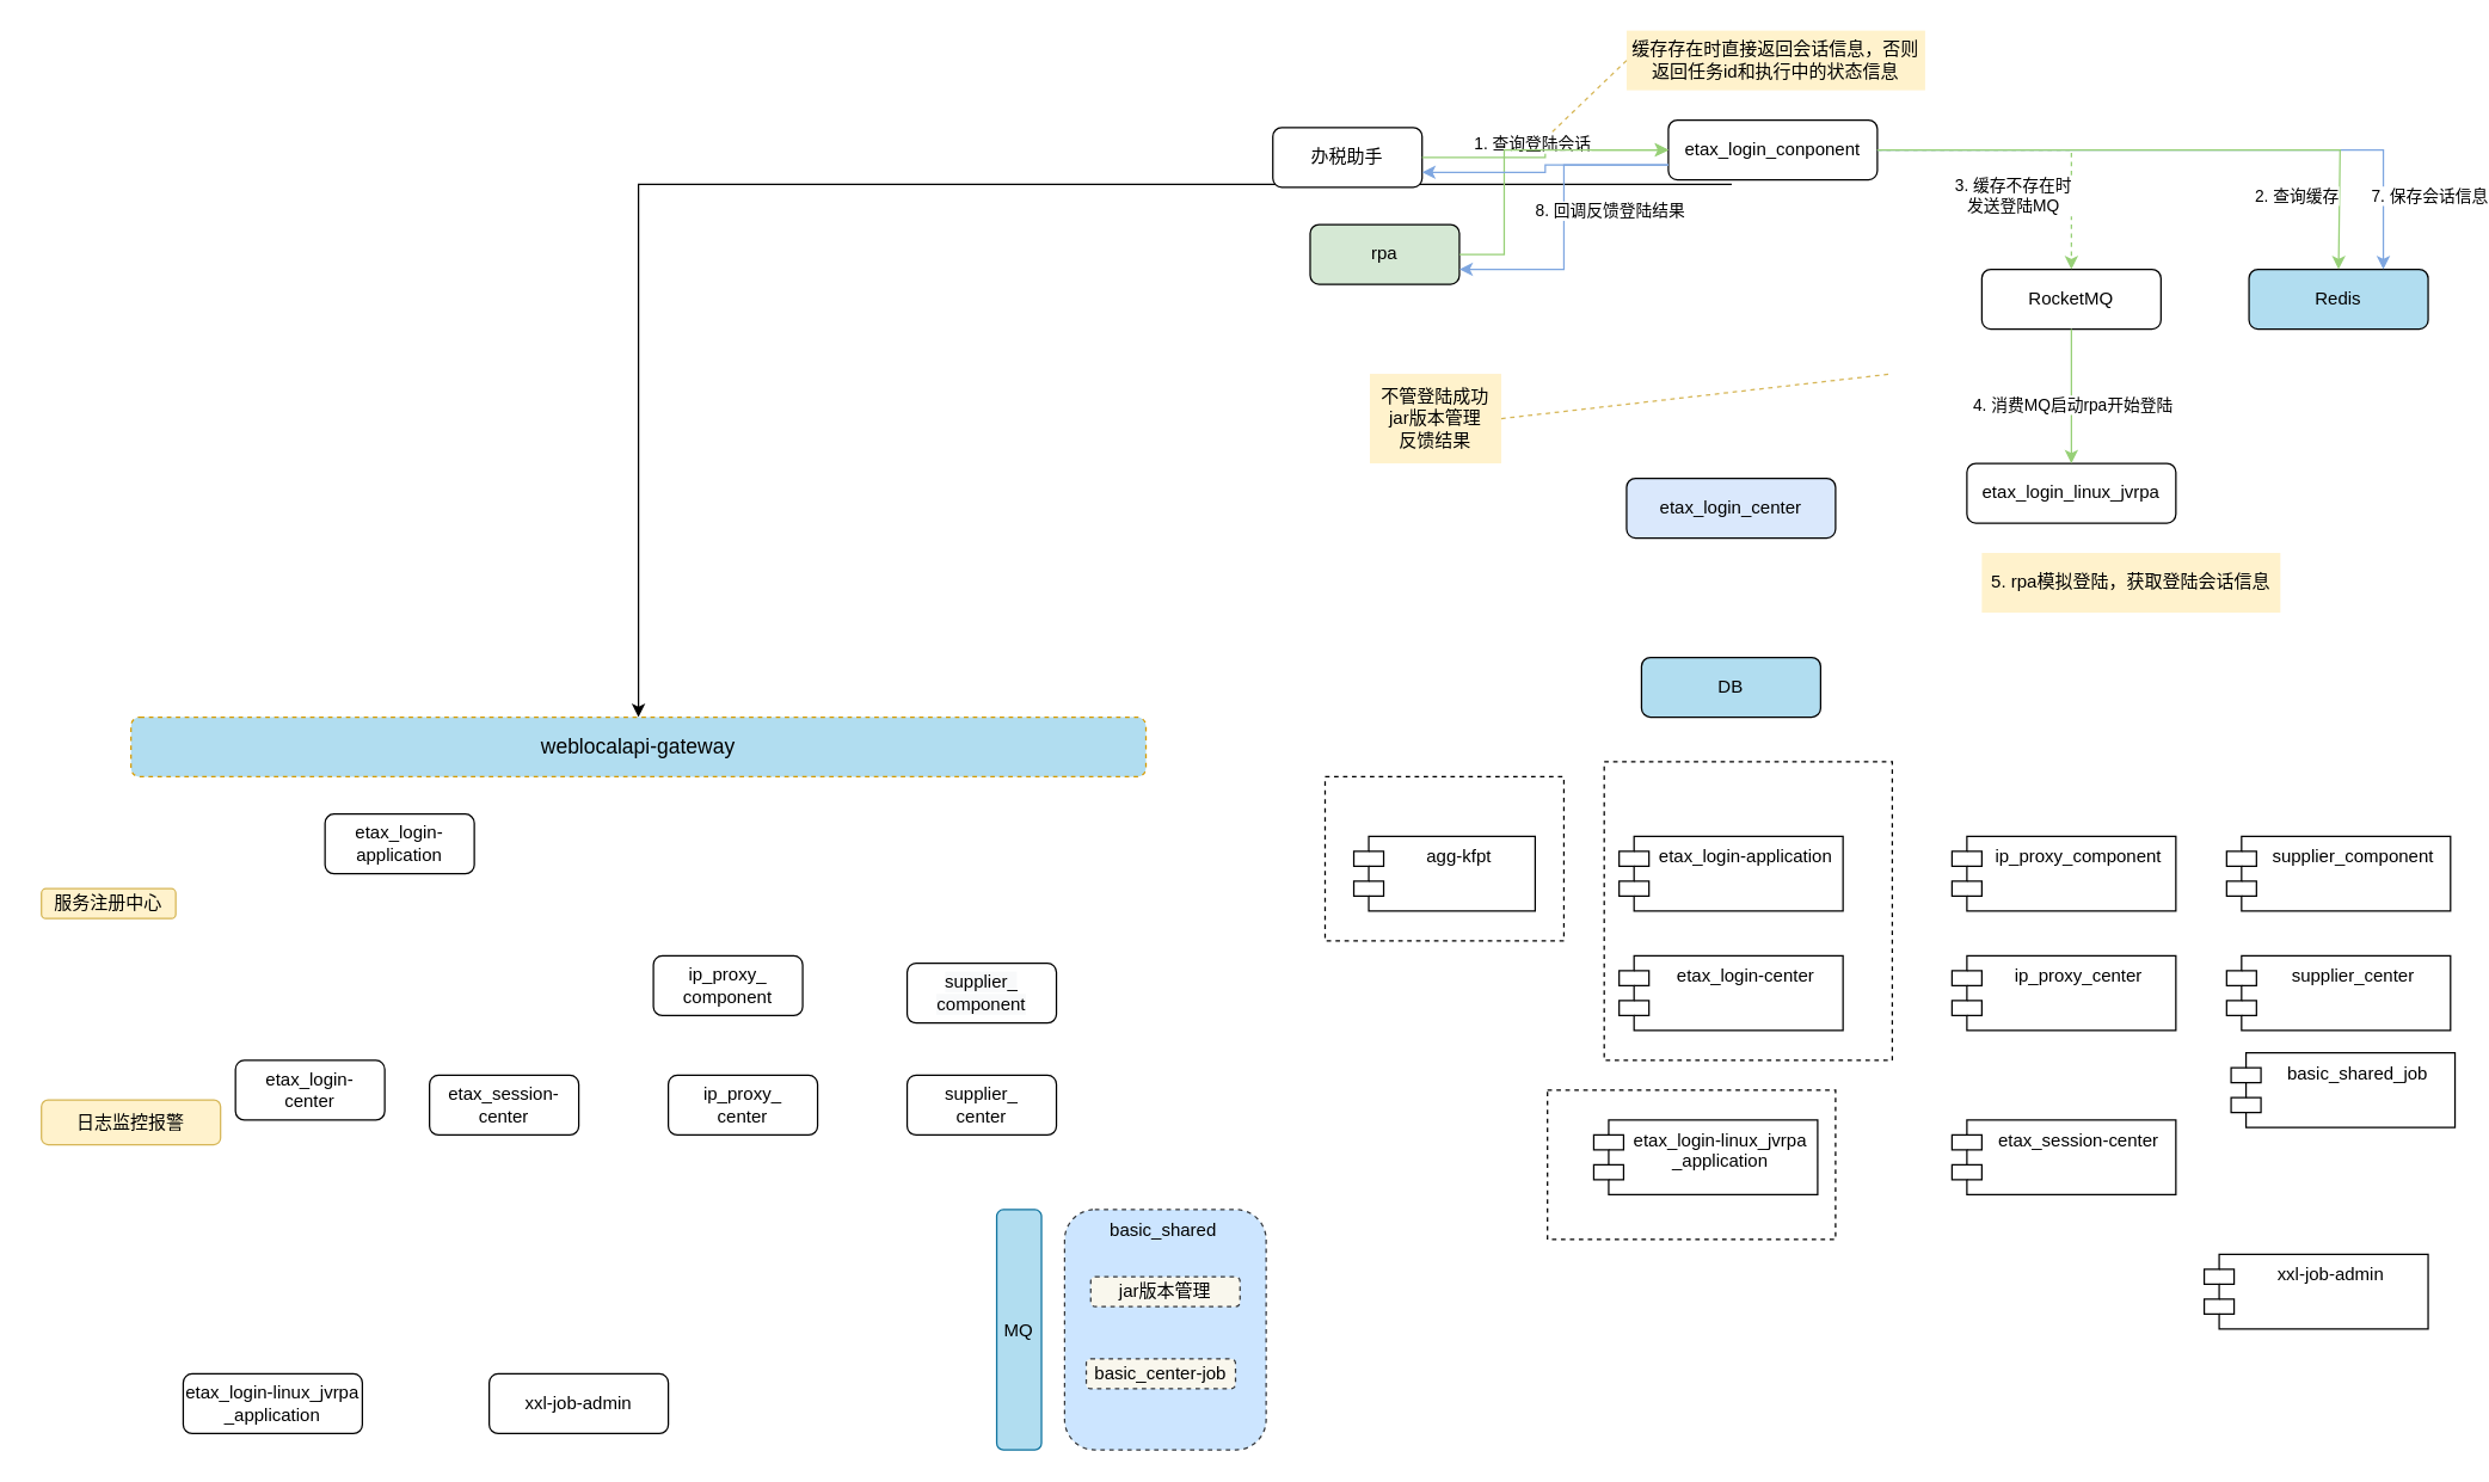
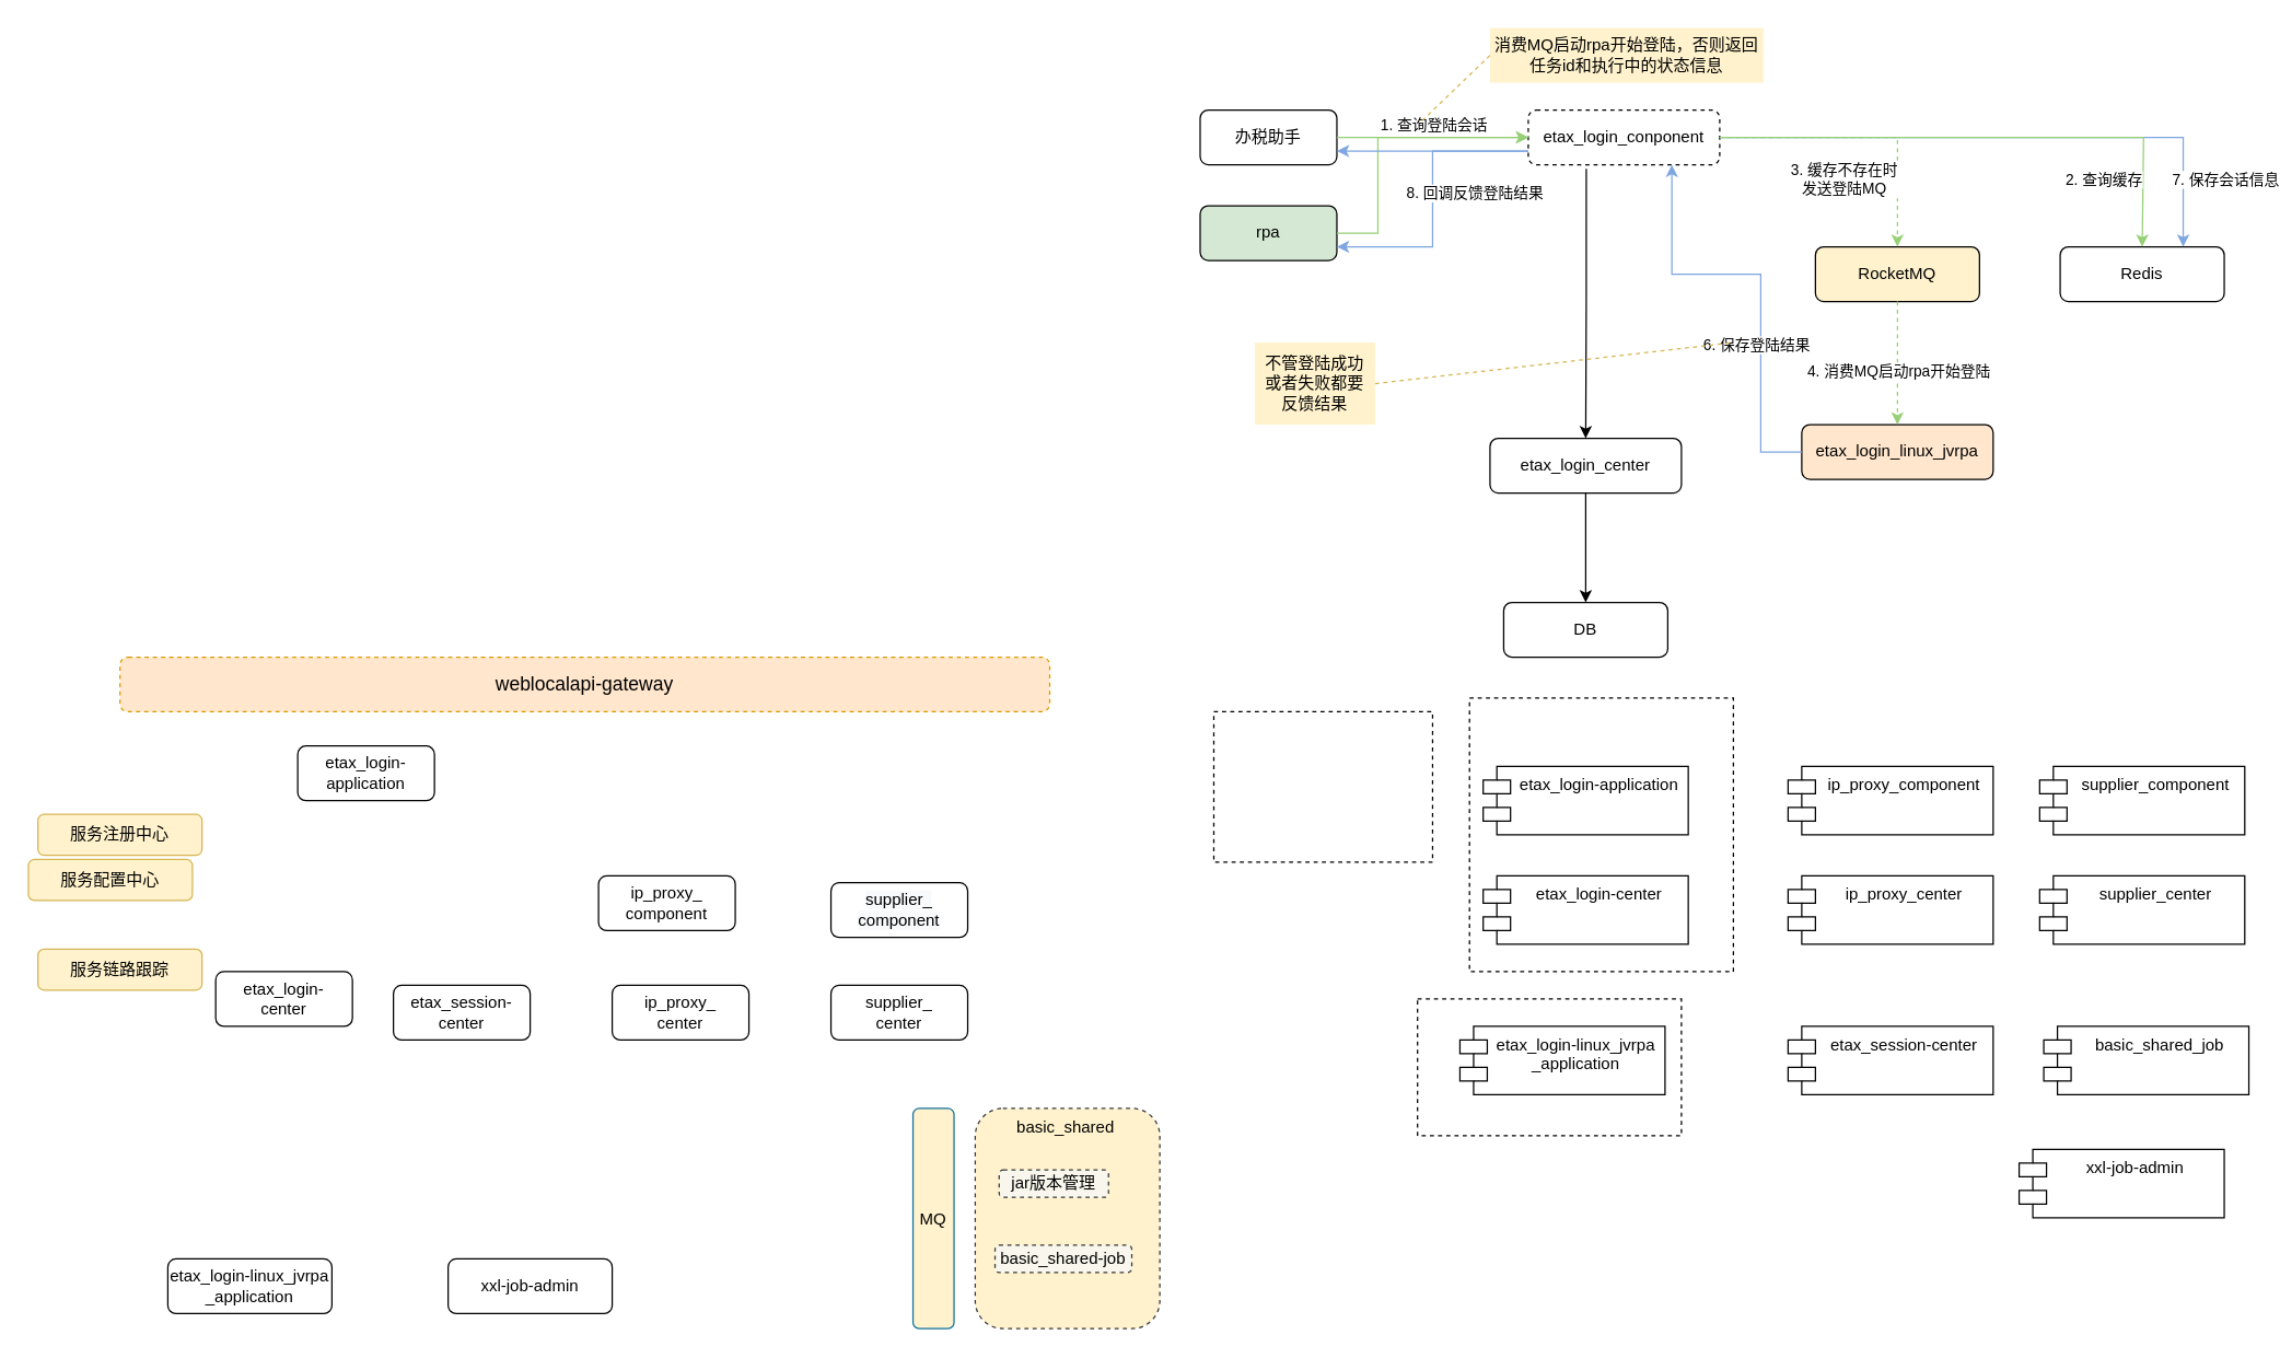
- <mxCell id="29" value="缓存存在时直接返回会话信息，否则返回任务id和执行中的状态信息" style="text;html=1;strokeColor=none;fillColor=#fff2cc;align=center;verticalAlign=middle;whiteSpace=wrap;rounded=0;" parent="1" vertex="1"><mxGeometry x="1089" y="20" width="200" height="40" as="geometry" /></mxCell>
+ <mxCell id="29" value="消费MQ启动rpa开始登陆，否则返回任务id和执行中的状态信息" style="text;html=1;strokeColor=none;fillColor=#fff2cc;align=center;verticalAlign=middle;whiteSpace=wrap;rounded=0;" parent="1" vertex="1"><mxGeometry x="1089" y="20" width="200" height="40" as="geometry" /></mxCell>
- <mxCell id="7" value="etax_login_conponent&lt;br&gt;" style="rounded=1;whiteSpace=wrap;html=1;" parent="1" vertex="1"><mxGeometry x="1117" y="80" width="140" height="40" as="geometry" /></mxCell>
+ <mxCell id="7" value="etax_login_conponent&lt;br&gt;" style="rounded=1;whiteSpace=wrap;html=1;dashed=1;" parent="1" vertex="1"><mxGeometry x="1117" y="80" width="140" height="40" as="geometry" /></mxCell>
- <mxCell id="24" value="办税助手" style="rounded=1;whiteSpace=wrap;html=1;" parent="1" vertex="1"><mxGeometry x="852" y="85" width="100" height="40" as="geometry" /></mxCell>
+ <mxCell id="24" value="办税助手" style="rounded=1;whiteSpace=wrap;html=1;" parent="1" vertex="1"><mxGeometry x="877" y="80" width="100" height="40" as="geometry" /></mxCell>
- <mxCell id="6" value="" style="edgeStyle=orthogonalEdgeStyle;rounded=0;orthogonalLoop=1;jettySize=auto;html=1;exitX=0.303;exitY=1.075;exitDx=0;exitDy=0;exitPerimeter=0;" parent="1" source="7" target="57" edge="1"><mxGeometry relative="1" as="geometry" /></mxCell>
+ <mxCell id="6" value="" style="edgeStyle=orthogonalEdgeStyle;rounded=0;orthogonalLoop=1;jettySize=auto;html=1;exitX=0.303;exitY=1.075;exitDx=0;exitDy=0;exitPerimeter=0;" parent="1" source="7" target="9" edge="1"><mxGeometry relative="1" as="geometry" /></mxCell>
- <mxCell id="11" value="RocketMQ" style="rounded=1;whiteSpace=wrap;html=1;" parent="1" vertex="1"><mxGeometry x="1327" y="180" width="120" height="40" as="geometry" /></mxCell>
+ <mxCell id="11" value="RocketMQ" style="rounded=1;whiteSpace=wrap;html=1;fillColor=#fff2cc;" parent="1" vertex="1"><mxGeometry x="1327" y="180" width="120" height="40" as="geometry" /></mxCell>
- <mxCell id="12" value="Redis" style="rounded=1;whiteSpace=wrap;html=1;fillColor=#b1ddf0;" parent="1" vertex="1"><mxGeometry x="1506" y="180" width="120" height="40" as="geometry" /></mxCell>
+ <mxCell id="12" value="Redis" style="rounded=1;whiteSpace=wrap;html=1;" parent="1" vertex="1"><mxGeometry x="1506" y="180" width="120" height="40" as="geometry" /></mxCell>
+ <mxCell id="22" value="" style="edgeStyle=orthogonalEdgeStyle;rounded=0;orthogonalLoop=1;jettySize=auto;html=1;entryX=0.75;entryY=1;entryDx=0;entryDy=0;exitX=0;exitY=0.5;exitDx=0;exitDy=0;strokeColor=#7EA6E0;" parent="1" source="10" target="7" edge="1"><mxGeometry relative="1" as="geometry"><mxPoint x="1377" y="455" as="sourcePoint" /><mxPoint x="1486" y="345" as="targetPoint" /><Array as="points"><mxPoint x="1287" y="330" /><mxPoint x="1287" y="200" /><mxPoint x="1222" y="200" /></Array></mxGeometry></mxCell>
+ <mxCell id="23" value="6. 保存登陆结果" style="edgeLabel;html=1;align=center;verticalAlign=middle;resizable=0;points=[];" parent="22" vertex="1" connectable="0"><mxGeometry x="-0.283" y="4" relative="1" as="geometry"><mxPoint as="offset" /></mxGeometry></mxCell>
- <mxCell id="15" value="" style="edgeStyle=orthogonalEdgeStyle;rounded=0;orthogonalLoop=1;jettySize=auto;html=1;exitX=0.5;exitY=1;exitDx=0;exitDy=0;entryX=0.5;entryY=0;entryDx=0;entryDy=0;strokeColor=#97D077;" parent="1" source="11" target="10" edge="1"><mxGeometry relative="1" as="geometry"><mxPoint x="1107" y="450" as="sourcePoint" /><mxPoint x="1237" y="530" as="targetPoint" /><Array as="points"><mxPoint x="1387" y="290" /><mxPoint x="1387" y="290" /></Array></mxGeometry></mxCell>
+ <mxCell id="15" value="" style="edgeStyle=orthogonalEdgeStyle;rounded=0;orthogonalLoop=1;jettySize=auto;html=1;exitX=0.5;exitY=1;exitDx=0;exitDy=0;entryX=0.5;entryY=0;entryDx=0;entryDy=0;strokeColor=#97D077;dashed=1;" parent="1" source="11" target="10" edge="1"><mxGeometry relative="1" as="geometry"><mxPoint x="1107" y="450" as="sourcePoint" /><mxPoint x="1237" y="530" as="targetPoint" /><Array as="points"><mxPoint x="1387" y="290" /><mxPoint x="1387" y="290" /></Array></mxGeometry></mxCell>
- <mxCell id="31" value="不管登陆成功&lt;br&gt;jar版本管理&lt;br&gt;反馈结果" style="text;html=1;strokeColor=none;fillColor=#fff2cc;align=center;verticalAlign=middle;whiteSpace=wrap;rounded=0;" parent="1" vertex="1"><mxGeometry x="917" y="250" width="88" height="60" as="geometry" /></mxCell>
+ <mxCell id="31" value="不管登陆成功&lt;br&gt;或者失败都要&lt;br&gt;反馈结果" style="text;html=1;strokeColor=none;fillColor=#fff2cc;align=center;verticalAlign=middle;whiteSpace=wrap;rounded=0;" parent="1" vertex="1"><mxGeometry x="917" y="250" width="88" height="60" as="geometry" /></mxCell>
- <mxCell id="10" value="etax_login_linux_jvrpa" style="rounded=1;whiteSpace=wrap;html=1;" parent="1" vertex="1"><mxGeometry x="1317" y="310" width="140" height="40" as="geometry" /></mxCell>
+ <mxCell id="10" value="etax_login_linux_jvrpa" style="rounded=1;whiteSpace=wrap;html=1;fillColor=#ffe6cc;" parent="1" vertex="1"><mxGeometry x="1317" y="310" width="140" height="40" as="geometry" /></mxCell>
- <mxCell id="9" value="etax_login_center" style="rounded=1;whiteSpace=wrap;html=1;fillColor=#dae8fc;" parent="1" vertex="1"><mxGeometry x="1089" y="320" width="140" height="40" as="geometry" /></mxCell>
+ <mxCell id="9" value="etax_login_center" style="rounded=1;whiteSpace=wrap;html=1;" parent="1" vertex="1"><mxGeometry x="1089" y="320" width="140" height="40" as="geometry" /></mxCell>
- <mxCell id="30" value="5. rpa模拟登陆，获取登陆会话信息" style="text;html=1;strokeColor=none;fillColor=#fff2cc;align=center;verticalAlign=middle;whiteSpace=wrap;rounded=0;" parent="1" vertex="1"><mxGeometry x="1327" y="370" width="200" height="40" as="geometry" /></mxCell>
+ <mxCell id="8" value="" style="edgeStyle=orthogonalEdgeStyle;rounded=0;orthogonalLoop=1;jettySize=auto;html=1;entryX=0.5;entryY=0;entryDx=0;entryDy=0;" parent="1" source="9" target="13" edge="1"><mxGeometry relative="1" as="geometry"><Array as="points"><mxPoint x="1159" y="440" /></Array></mxGeometry></mxCell>
- <mxCell id="13" value="DB" style="rounded=1;whiteSpace=wrap;html=1;fillColor=#b1ddf0;" parent="1" vertex="1"><mxGeometry x="1099" y="440" width="120" height="40" as="geometry" /></mxCell>
+ <mxCell id="13" value="DB" style="rounded=1;whiteSpace=wrap;html=1;" parent="1" vertex="1"><mxGeometry x="1099" y="440" width="120" height="40" as="geometry" /></mxCell>
- <mxCell id="57" value="&lt;font style=&quot;font-size: 14px;&quot;&gt;weblocalapi-gateway&lt;/font&gt;" style="rounded=1;whiteSpace=wrap;html=1;dashed=1;fillColor=#b1ddf0;strokeColor=#d79b00;" vertex="1" parent="1"><mxGeometry x="87" y="480" width="680" height="40" as="geometry" /></mxCell>
+ <mxCell id="57" value="&lt;font style=&quot;font-size: 14px;&quot;&gt;weblocalapi-gateway&lt;/font&gt;" style="rounded=1;whiteSpace=wrap;html=1;dashed=1;fillColor=#ffe6cc;strokeColor=#d79b00;" vertex="1" parent="1"><mxGeometry x="87" y="480" width="680" height="40" as="geometry" /></mxCell>
- <mxCell id="37" value="agg-kfpt" style="shape=module;align=left;spacingLeft=20;align=center;verticalAlign=top;" vertex="1" parent="1"><mxGeometry x="906.25" y="560" width="121.5" height="50" as="geometry" /></mxCell>
- <mxCell id="61" value="服务注册中心" style="rounded=1;whiteSpace=wrap;html=1;fillColor=#fff2cc;strokeColor=#d6b656;" vertex="1" parent="1"><mxGeometry x="27" y="595" width="90" height="20" as="geometry" /></mxCell>
+ <mxCell id="61" value="服务注册中心" style="rounded=1;whiteSpace=wrap;html=1;fillColor=#fff2cc;strokeColor=#d6b656;" vertex="1" parent="1"><mxGeometry x="27" y="595" width="120" height="30" as="geometry" /></mxCell>
+ <mxCell id="62" value="服务配置中心" style="rounded=1;whiteSpace=wrap;html=1;fillColor=#fff2cc;strokeColor=#d6b656;" vertex="1" parent="1"><mxGeometry x="20" y="628" width="120" height="30" as="geometry" /></mxCell>
+ <mxCell id="63" value="服务链路跟踪" style="rounded=1;whiteSpace=wrap;html=1;fillColor=#fff2cc;strokeColor=#d6b656;" vertex="1" parent="1"><mxGeometry x="27" y="693.5" width="120" height="30" as="geometry" /></mxCell>
- <mxCell id="46" value="basic_shared_job" style="shape=module;align=left;spacingLeft=20;align=center;verticalAlign=top;" vertex="1" parent="1"><mxGeometry x="1494" y="705" width="150" height="50" as="geometry" /></mxCell>
+ <mxCell id="46" value="basic_shared_job" style="shape=module;align=left;spacingLeft=20;align=center;verticalAlign=top;" vertex="1" parent="1"><mxGeometry x="1494" y="750" width="150" height="50" as="geometry" /></mxCell>
- <mxCell id="64" value="日志监控报警" style="rounded=1;whiteSpace=wrap;html=1;fillColor=#fff2cc;strokeColor=#d6b656;" vertex="1" parent="1"><mxGeometry x="27" y="736.5" width="120" height="30" as="geometry" /></mxCell>
- <mxCell id="59" value="jar版本管理" style="rounded=1;whiteSpace=wrap;html=1;fillColor=#f9f7ed;strokeColor=#36393d;dashed=1;" vertex="1" parent="1"><mxGeometry x="730" y="855" width="100" height="20" as="geometry" /></mxCell>
+ <mxCell id="59" value="jar版本管理" style="rounded=1;whiteSpace=wrap;html=1;fillColor=#f9f7ed;strokeColor=#36393d;dashed=1;" vertex="1" parent="1"><mxGeometry x="730" y="855" width="80" height="20" as="geometry" /></mxCell>
- <mxCell id="58" value="MQ" style="rounded=1;whiteSpace=wrap;html=1;fillColor=#b1ddf0;strokeColor=#10739e;" vertex="1" parent="1"><mxGeometry x="667" y="810" width="30" height="161" as="geometry" /></mxCell>
+ <mxCell id="58" value="MQ" style="rounded=1;whiteSpace=wrap;html=1;fillColor=#fff2cc;strokeColor=#10739e;" vertex="1" parent="1"><mxGeometry x="667" y="810" width="30" height="161" as="geometry" /></mxCell>
- <mxCell id="2" value="basic_shared&amp;nbsp;" style="rounded=1;whiteSpace=wrap;html=1;verticalAlign=top;align=center;spacingLeft=0;fillColor=#cce5ff;strokeColor=#36393d;dashed=1;" vertex="1" parent="1"><mxGeometry x="712.5" y="810" width="135" height="161" as="geometry" /></mxCell>
+ <mxCell id="2" value="basic_shared&amp;nbsp;" style="rounded=1;whiteSpace=wrap;html=1;verticalAlign=top;align=center;spacingLeft=0;fillColor=#fff2cc;strokeColor=#36393d;dashed=1;" vertex="1" parent="1"><mxGeometry x="712.5" y="810" width="135" height="161" as="geometry" /></mxCell>
- <mxCell id="60" value="basic_center-job" style="rounded=1;whiteSpace=wrap;html=1;fillColor=#f9f7ed;strokeColor=#36393d;dashed=1;" vertex="1" parent="1"><mxGeometry x="727" y="910" width="100" height="20" as="geometry" /></mxCell>
+ <mxCell id="60" value="basic_shared-job" style="rounded=1;whiteSpace=wrap;html=1;fillColor=#f9f7ed;strokeColor=#36393d;dashed=1;" vertex="1" parent="1"><mxGeometry x="727" y="910" width="100" height="20" as="geometry" /></mxCell>
